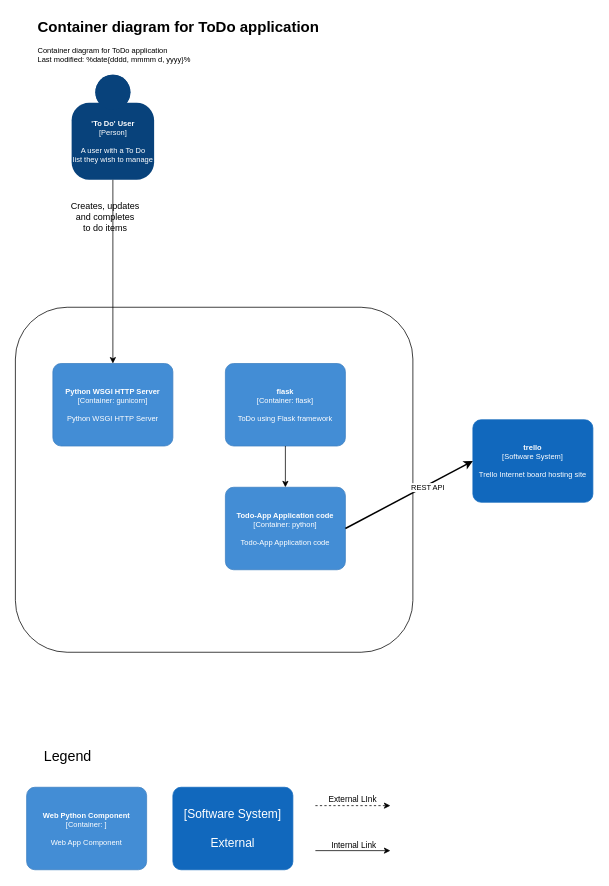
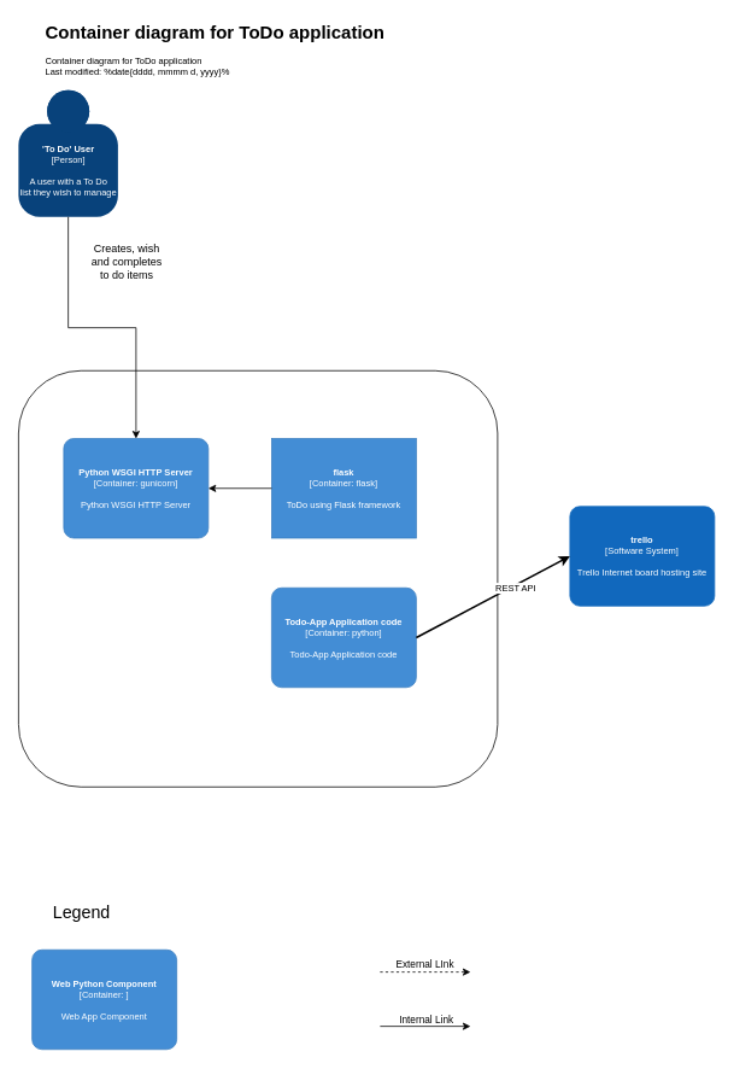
- <mxCell id="3" value="&lt;b style=&quot;font-size: 10px;&quot;&gt;'To Do' User&lt;/b&gt;&lt;div style=&quot;font-size: 10px;&quot;&gt;[Person]&lt;/div&gt;&lt;br style=&quot;font-size: 10px;&quot;&gt;&lt;div style=&quot;font-size: 10px;&quot;&gt;A user with a To Do&#10;list they wish to manage&lt;/div&gt;" style="html=1;dashed=0;whitespace=wrap;fillColor=#08427b;strokeColor=none;fontColor=#ffffff;shape=mxgraph.c4.person;align=center;metaEdit=1;points=[[0.5,0,0],[1,0.5,0],[1,0.75,0],[0.75,1,0],[0.5,1,0],[0.25,1,0],[0,0.75,0],[0,0.5,0]];metaData={&quot;c4Type&quot;:{&quot;editable&quot;:false}};fontSize=10;" parent="1" vertex="1"><mxGeometry x="95" y="99" width="110.0" height="140" as="geometry" /></mxCell>
+ <mxCell id="3" value="&lt;b style=&quot;font-size: 10px;&quot;&gt;'To Do' User&lt;/b&gt;&lt;div style=&quot;font-size: 10px;&quot;&gt;[Person]&lt;/div&gt;&lt;br style=&quot;font-size: 10px;&quot;&gt;&lt;div style=&quot;font-size: 10px;&quot;&gt;A user with a To Do&#10;list they wish to manage&lt;/div&gt;" style="html=1;dashed=0;whitespace=wrap;fillColor=#08427b;strokeColor=none;fontColor=#ffffff;shape=mxgraph.c4.person;align=center;metaEdit=1;points=[[0.5,0,0],[1,0.5,0],[1,0.75,0],[0.75,1,0],[0.5,1,0],[0.25,1,0],[0,0.75,0],[0,0.5,0]];metaData={&quot;c4Type&quot;:{&quot;editable&quot;:false}};fontSize=10;" parent="1" vertex="1"><mxGeometry x="20" y="99" width="110.0" height="140" as="geometry" /></mxCell>
- <mxCell id="12" value="&lt;span style=&quot;font-size: 12px; background-color: rgb(255, 255, 255);&quot;&gt;Creates, updates&lt;/span&gt;&lt;br style=&quot;font-size: 12px;&quot;&gt;&lt;span style=&quot;font-size: 12px; background-color: rgb(255, 255, 255);&quot;&gt;and completes&lt;/span&gt;&lt;br style=&quot;font-size: 12px;&quot;&gt;&lt;span style=&quot;font-size: 12px; background-color: rgb(255, 255, 255);&quot;&gt;to do items&lt;/span&gt;" style="text;html=1;strokeColor=none;fillColor=none;align=center;verticalAlign=middle;whiteSpace=wrap;rounded=0;fontSize=12;" parent="1" vertex="1"><mxGeometry x="90" y="259" width="100" height="60" as="geometry" /></mxCell>
+ <mxCell id="12" value="&lt;span style=&quot;font-size: 12px; background-color: rgb(255, 255, 255);&quot;&gt;Creates, wish&lt;/span&gt;&lt;br style=&quot;font-size: 12px;&quot;&gt;&lt;span style=&quot;font-size: 12px; background-color: rgb(255, 255, 255);&quot;&gt;and completes&lt;/span&gt;&lt;br style=&quot;font-size: 12px;&quot;&gt;&lt;span style=&quot;font-size: 12px; background-color: rgb(255, 255, 255);&quot;&gt;to do items&lt;/span&gt;" style="text;html=1;strokeColor=none;fillColor=none;align=center;verticalAlign=middle;whiteSpace=wrap;rounded=0;fontSize=12;" parent="1" vertex="1"><mxGeometry x="90" y="259" width="100" height="60" as="geometry" /></mxCell>
- <mxCell id="15" value="&lt;b&gt;flask&lt;/b&gt;&lt;div&gt;[Container: flask]&lt;/div&gt;&lt;br&gt;&lt;div&gt;ToDo using Flask framework&lt;/div&gt;" style="rounded=1;whiteSpace=wrap;html=1;labelBackgroundColor=none;fillColor=#438DD5;fontColor=#ffffff;align=center;arcSize=10;strokeColor=#3C7FC0;metaEdit=1;metaData={&quot;c4Type&quot;:{&quot;editable&quot;:false}};points=[[0.25,0,0],[0.5,0,0],[0.75,0,0],[1,0.25,0],[1,0.5,0],[1,0.75,0],[0.75,1,0],[0.5,1,0],[0.25,1,0],[0,0.75,0],[0,0.5,0],[0,0.25,0]];fontSize=10;" parent="13" vertex="1"><mxGeometry x="280" y="75" width="160" height="110.0" as="geometry" /></mxCell>
+ <mxCell id="15" value="&lt;b&gt;flask&lt;/b&gt;&lt;div&gt;[Container: flask]&lt;/div&gt;&lt;br&gt;&lt;div&gt;ToDo using Flask framework&lt;/div&gt;" style="whiteSpace=wrap;html=1;labelBackgroundColor=none;fillColor=#438DD5;fontColor=#ffffff;align=center;arcSize=10;strokeColor=#3C7FC0;metaEdit=1;metaData={&quot;c4Type&quot;:{&quot;editable&quot;:false}};points=[[0.25,0,0],[0.5,0,0],[0.75,0,0],[1,0.25,0],[1,0.5,0],[1,0.75,0],[0.75,1,0],[0.5,1,0],[0.25,1,0],[0,0.75,0],[0,0.5,0],[0,0.25,0]];fontSize=10;rounded=0;" parent="13" vertex="1"><mxGeometry x="280" y="75" width="160" height="110.0" as="geometry" /></mxCell>
- <mxCell id="17" value="" style="edgeStyle=orthogonalEdgeStyle;rounded=0;orthogonalLoop=1;jettySize=auto;html=1;fontSize=10;" parent="13" source="15" target="16" edge="1"><mxGeometry relative="1" as="geometry" /></mxCell>
+ <mxCell id="17" value="" style="edgeStyle=orthogonalEdgeStyle;rounded=0;orthogonalLoop=1;jettySize=auto;html=1;fontSize=10;" parent="13" source="15" target="14" edge="1"><mxGeometry relative="1" as="geometry" /></mxCell>
- <mxCell id="6" value="&lt;b style=&quot;font-size: 16px;&quot;&gt;&lt;/b&gt;&lt;div style=&quot;font-size: 16px;&quot;&gt;[Software System]&lt;/div&gt;&lt;br style=&quot;font-size: 16px;&quot;&gt;&lt;div style=&quot;font-size: 16px;&quot;&gt;External&lt;/div&gt;" style="rounded=1;whiteSpace=wrap;html=1;labelBackgroundColor=none;fillColor=#1168BD;fontColor=#ffffff;align=center;arcSize=10;strokeColor=#1168BD;metaEdit=1;metaData={&quot;c4Type&quot;:{&quot;editable&quot;:false}};points=[[0.25,0,0],[0.5,0,0],[0.75,0,0],[1,0.25,0],[1,0.5,0],[1,0.75,0],[0.75,1,0],[0.5,1,0],[0.25,1,0],[0,0.75,0],[0,0.5,0],[0,0.25,0]];fontSize=16;labelBorderColor=none;" parent="1" vertex="1"><mxGeometry x="230" y="1049" width="160" height="110.0" as="geometry" /></mxCell>
